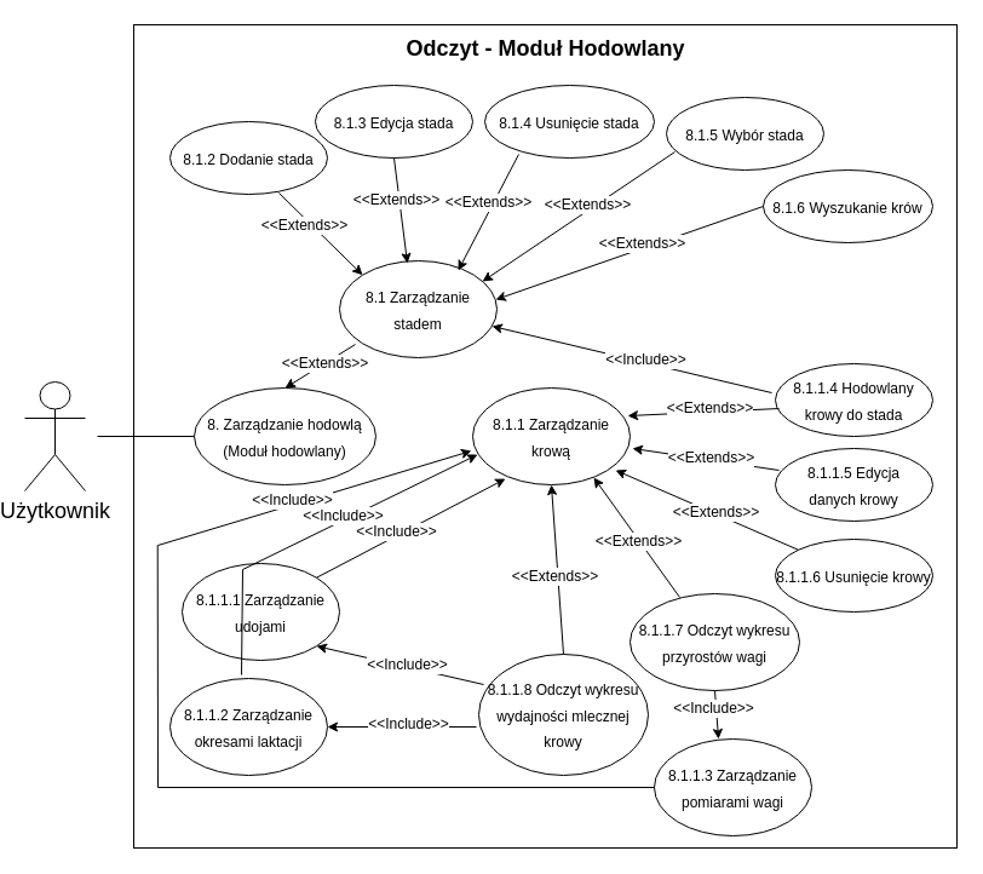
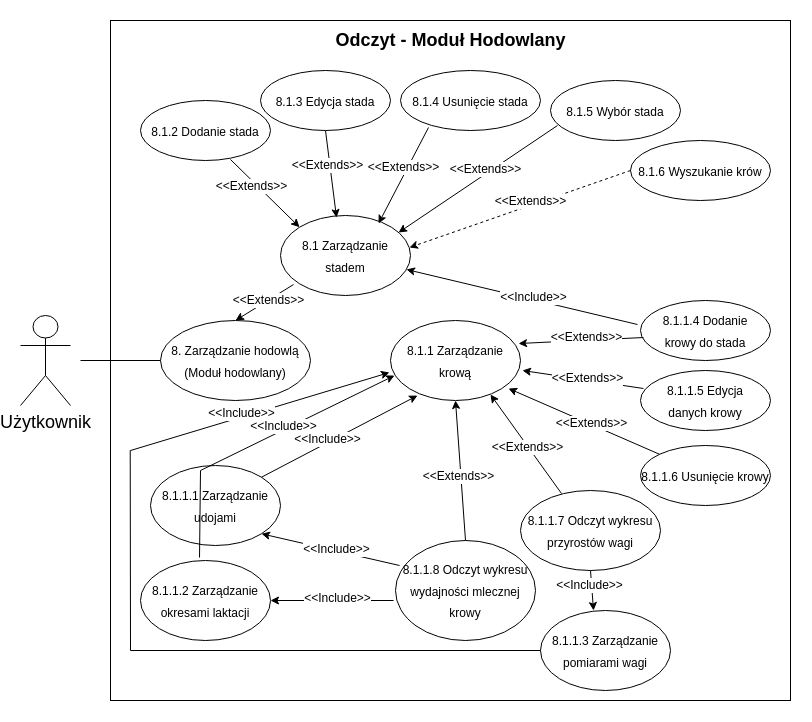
- <mxCell id="28" value="" style="endArrow=classic;html=1;rounded=0;exitX=0;exitY=0.5;exitDx=0;exitDy=0;entryX=0.992;entryY=0.4;entryDx=0;entryDy=0;entryPerimeter=0;" parent="1" source="21" target="7" edge="1"><mxGeometry width="50" height="50" relative="1" as="geometry"><mxPoint x="649" y="412" as="sourcePoint" /><mxPoint x="553" y="383" as="targetPoint" /></mxGeometry></mxCell>
+ <mxCell id="28" value="" style="endArrow=classic;html=1;rounded=0;exitX=0;exitY=0.5;exitDx=0;exitDy=0;entryX=0.992;entryY=0.4;entryDx=0;entryDy=0;entryPerimeter=0;dashed=1;" parent="1" source="21" target="7" edge="1"><mxGeometry width="50" height="50" relative="1" as="geometry"><mxPoint x="649" y="412" as="sourcePoint" /><mxPoint x="553" y="383" as="targetPoint" /></mxGeometry></mxCell>
- <mxCell id="20" value="&lt;font style=&quot;font-size: 12px;&quot;&gt;8.1.1.4 &lt;/font&gt;&lt;font style=&quot;font-size: 12px;&quot;&gt;Hodowlany &lt;br&gt;krowy do stada&lt;br&gt;&lt;/font&gt;" style="ellipse;whiteSpace=wrap;html=1;fontSize=18;" parent="1" vertex="1"><mxGeometry x="640" y="300" width="130" height="60" as="geometry" /></mxCell>
+ <mxCell id="20" value="&lt;font style=&quot;font-size: 12px;&quot;&gt;8.1.1.4 &lt;/font&gt;&lt;font style=&quot;font-size: 12px;&quot;&gt;Dodanie &lt;br&gt;krowy do stada&lt;br&gt;&lt;/font&gt;" style="ellipse;whiteSpace=wrap;html=1;fontSize=18;" parent="1" vertex="1"><mxGeometry x="640" y="300" width="130" height="60" as="geometry" /></mxCell>
